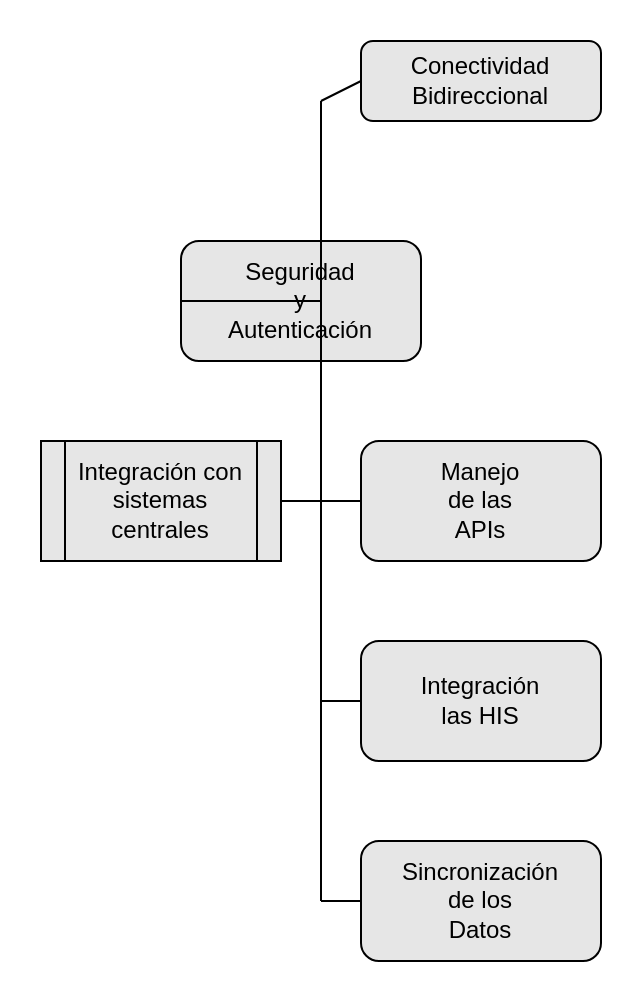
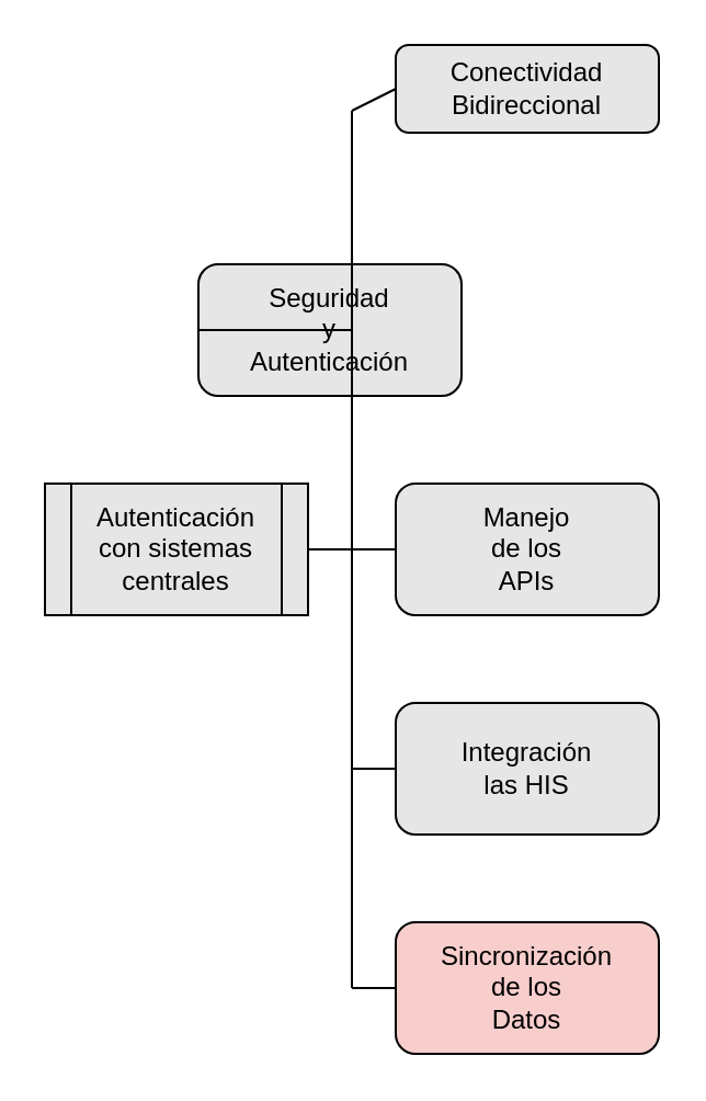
- <mxCell id="2" value="Integración con sistemas centrales" style="shape=process;whiteSpace=wrap;html=1;backgroundOutline=1;fillColor=#E6E6E6;" parent="1" vertex="1"><mxGeometry x="20" y="220" width="120" height="60" as="geometry" /></mxCell>
+ <mxCell id="2" value="Autenticación con sistemas centrales" style="shape=process;whiteSpace=wrap;html=1;backgroundOutline=1;fillColor=#E6E6E6;" parent="1" vertex="1"><mxGeometry x="20" y="220" width="120" height="60" as="geometry" /></mxCell>
- <mxCell id="4" value="Manejo&lt;div&gt;de las&lt;/div&gt;&lt;div&gt;APIs&lt;/div&gt;" style="rounded=1;whiteSpace=wrap;html=1;fillColor=#E6E6E6;" parent="1" vertex="1"><mxGeometry x="180" y="220" width="120" height="60" as="geometry" /></mxCell>
+ <mxCell id="4" value="Manejo&lt;div&gt;de los&lt;/div&gt;&lt;div&gt;APIs&lt;/div&gt;" style="rounded=1;whiteSpace=wrap;html=1;fillColor=#E6E6E6;" parent="1" vertex="1"><mxGeometry x="180" y="220" width="120" height="60" as="geometry" /></mxCell>
- <mxCell id="8" value="Sincronización&lt;div&gt;de los&lt;/div&gt;&lt;div&gt;Datos&lt;/div&gt;" style="rounded=1;whiteSpace=wrap;html=1;fillColor=#E6E6E6;" parent="1" vertex="1"><mxGeometry x="180" y="420" width="120" height="60" as="geometry" /></mxCell>
+ <mxCell id="8" value="Sincronización&lt;div&gt;de los&lt;/div&gt;&lt;div&gt;Datos&lt;/div&gt;" style="rounded=1;whiteSpace=wrap;html=1;fillColor=#f8cecc;" parent="1" vertex="1"><mxGeometry x="180" y="420" width="120" height="60" as="geometry" /></mxCell>
